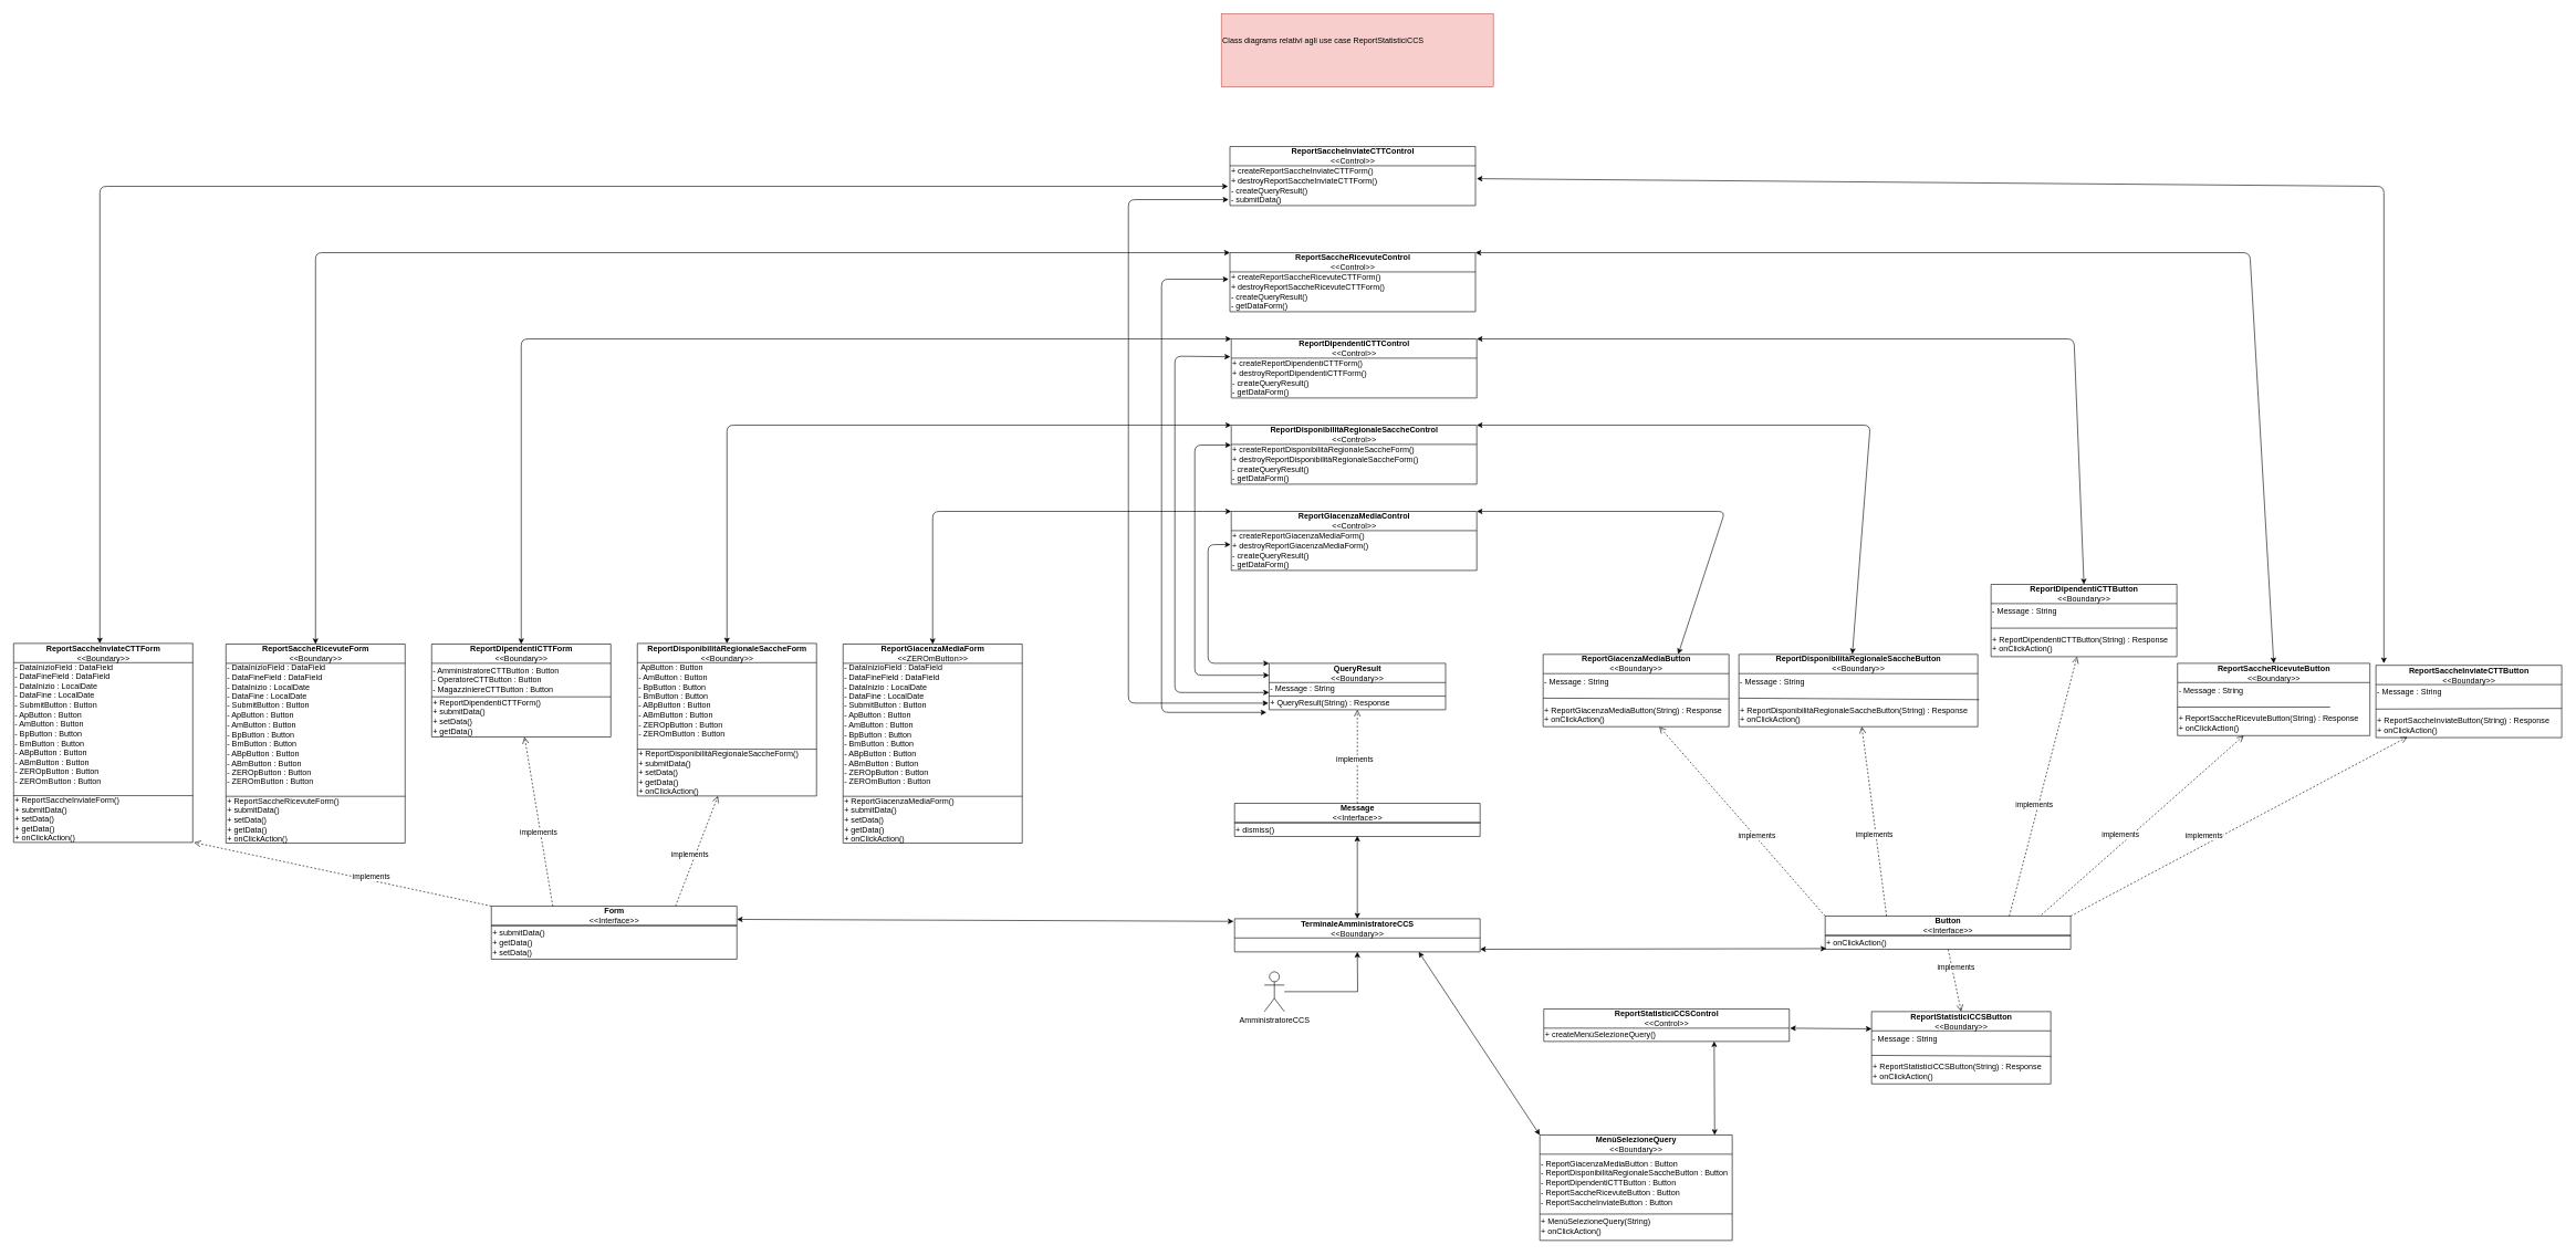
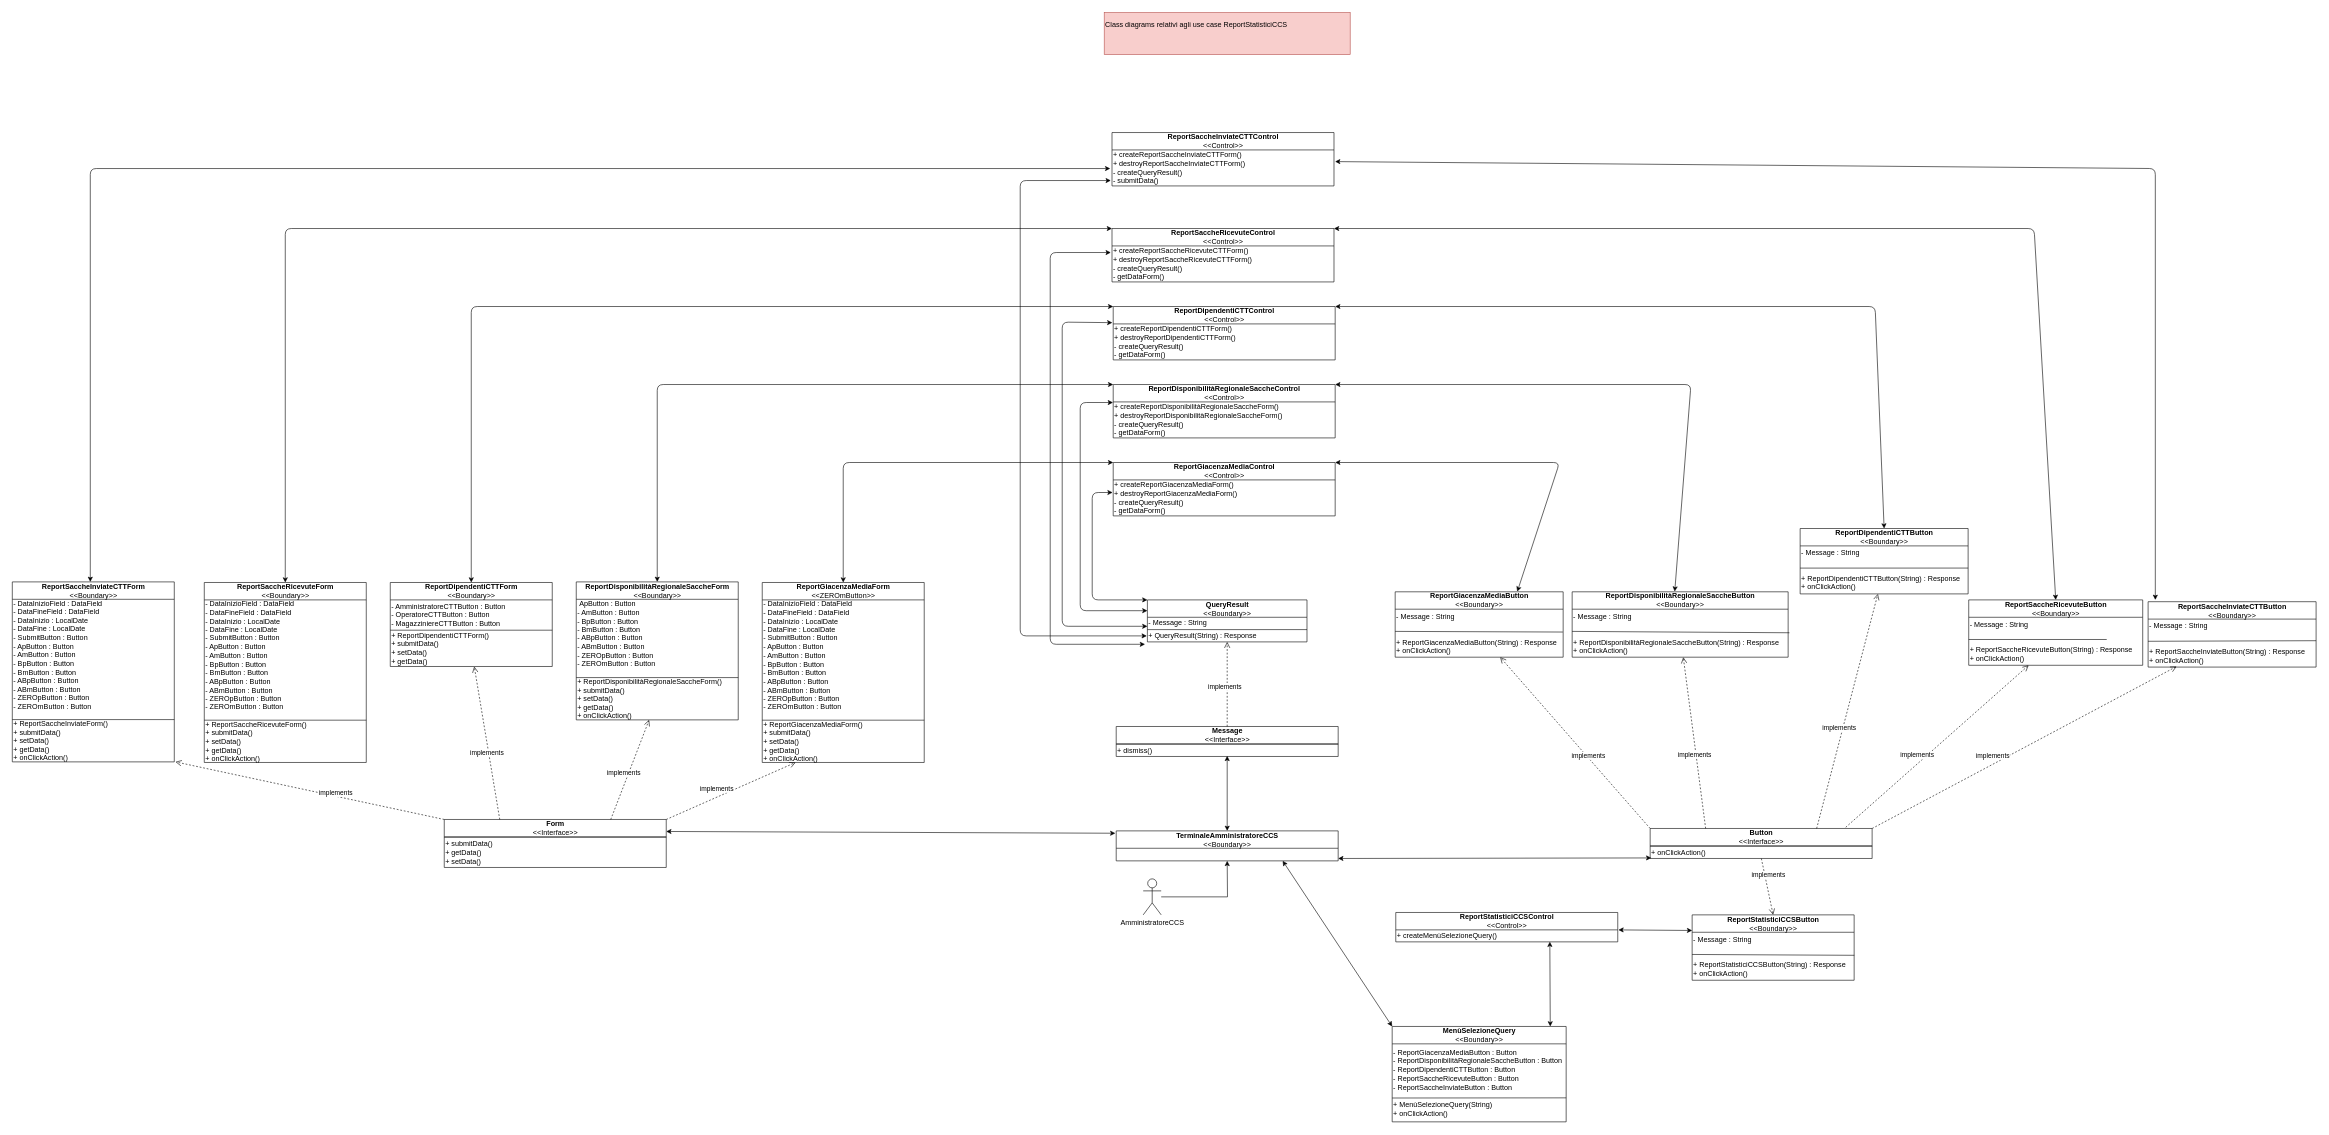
- <mxCell id="27" value="Class diagrams relativi agli use case ReportStatisticiCCS&lt;br&gt;&lt;br&gt;&amp;nbsp;" style="text;html=1;strokeColor=#b85450;fillColor=#f8cecc;align=left;verticalAlign=middle;whiteSpace=wrap;rounded=0;" parent="1" vertex="1"><mxGeometry x="1840" y="20" width="410" height="110" as="geometry" /></mxCell>
+ <mxCell id="27" value="Class diagrams relativi agli use case ReportStatisticiCCS&lt;br&gt;&lt;br&gt;&amp;nbsp;" style="text;html=1;strokeColor=#b85450;fillColor=#f8cecc;align=left;verticalAlign=middle;whiteSpace=wrap;rounded=0;" parent="1" vertex="1"><mxGeometry x="1840" y="20" width="410" height="70" as="geometry" /></mxCell>
+ <mxCell id="37" value="implements" style="html=1;verticalAlign=bottom;endArrow=open;dashed=1;endSize=8;exitX=1;exitY=0;exitDx=0;exitDy=0;" parent="1" source="23" target="35" edge="1"><mxGeometry x="-0.198" y="4" relative="1" as="geometry"><mxPoint x="1120" y="1289" as="sourcePoint" /><mxPoint x="1042.727" y="989" as="targetPoint" /><mxPoint as="offset" /></mxGeometry></mxCell>
